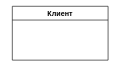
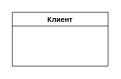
- <mxCell id="2" value="Клиент" style="swimlane;whiteSpace=wrap;html=1;" vertex="1" parent="1"><mxGeometry x="20" y="10" width="160" height="90" as="geometry" /></mxCell>
+ <mxCell id="2" value="Клиент" style="swimlane;whiteSpace=wrap;html=1;" vertex="1" parent="1"><mxGeometry x="20" y="20" width="160" height="90" as="geometry" /></mxCell>
